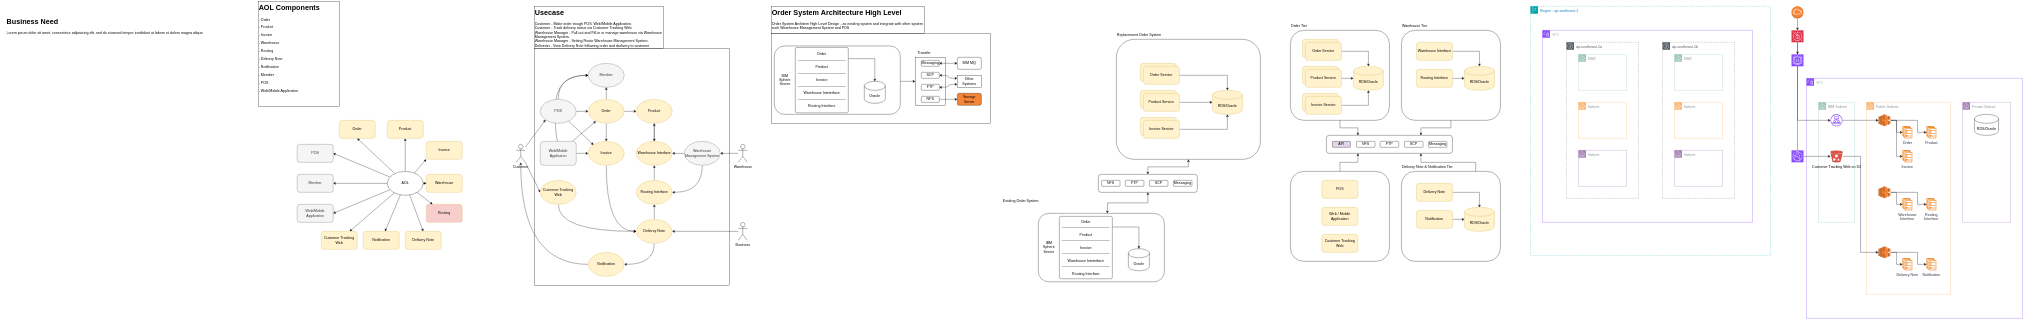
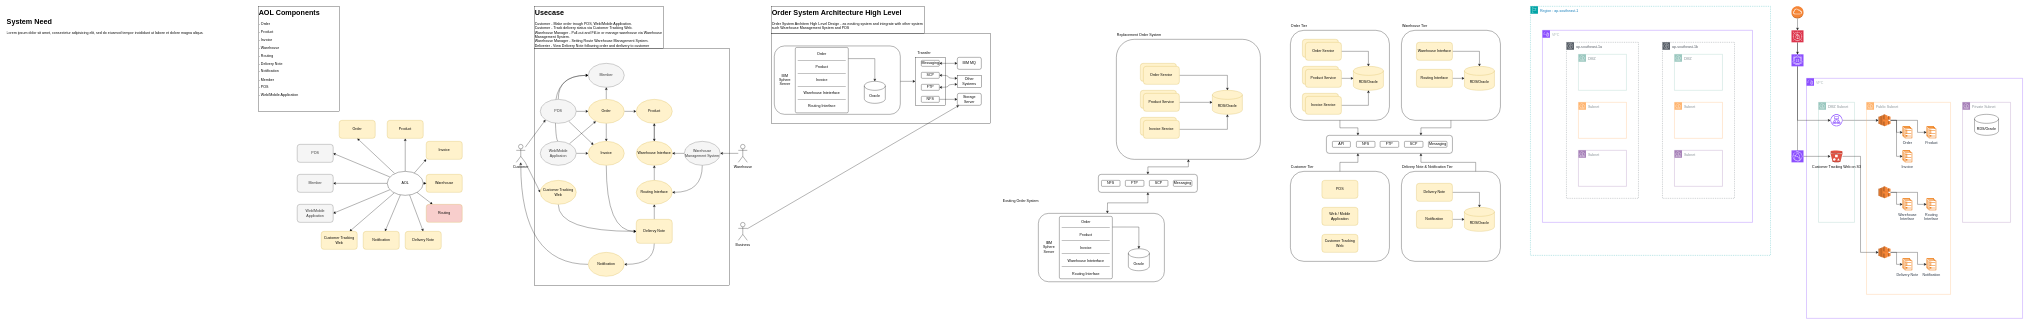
- <mxCell id="35" value="&lt;h1 style=&quot;margin-top: 0px;&quot;&gt;Business Need&lt;/h1&gt;&lt;p&gt;Lorem ipsum dolor sit amet, consectetur adipisicing elit, sed do eiusmod tempor incididunt ut labore et dolore magna aliqua.&lt;/p&gt;" style="text;html=1;whiteSpace=wrap;overflow=hidden;rounded=0;" parent="1" vertex="1"><mxGeometry x="20" y="50" width="730" height="440" as="geometry" /></mxCell>
+ <mxCell id="35" value="&lt;h1 style=&quot;margin-top: 0px;&quot;&gt;System Need&lt;/h1&gt;&lt;p&gt;Lorem ipsum dolor sit amet, consectetur adipisicing elit, sed do eiusmod tempor incididunt ut labore et dolore magna aliqua.&lt;/p&gt;" style="text;html=1;whiteSpace=wrap;overflow=hidden;rounded=0;" parent="1" vertex="1"><mxGeometry x="20" y="50" width="730" height="440" as="geometry" /></mxCell>
- <mxCell id="36" value="&lt;h1 style=&quot;margin-top: 0px;&quot;&gt;AOL Components&lt;/h1&gt;&lt;p&gt;- Order&lt;/p&gt;&lt;p&gt;- Product&lt;/p&gt;&lt;p&gt;- Invoice&lt;/p&gt;&lt;p&gt;- Warehouse&lt;/p&gt;&lt;p&gt;- Routing&lt;/p&gt;&lt;p&gt;- Delivery Note&lt;/p&gt;&lt;p&gt;- Notification&lt;/p&gt;&lt;p&gt;- Member&lt;/p&gt;&lt;p&gt;- POS&lt;/p&gt;&lt;p&gt;- Web/Mobile Application&lt;/p&gt;" style="text;html=1;whiteSpace=wrap;overflow=hidden;rounded=0;strokeColor=default;" parent="1" vertex="1"><mxGeometry x="860" y="5" width="270" height="350" as="geometry" /></mxCell>
+ <mxCell id="36" value="&lt;h1 style=&quot;margin-top: 0px;&quot;&gt;AOL Components&lt;/h1&gt;&lt;p&gt;- Order&lt;/p&gt;&lt;p&gt;- Product&lt;/p&gt;&lt;p&gt;- Invoice&lt;/p&gt;&lt;p&gt;- Warehouse&lt;/p&gt;&lt;p&gt;- Routing&lt;/p&gt;&lt;p&gt;- Delivery Note&lt;/p&gt;&lt;p&gt;- Notification&lt;/p&gt;&lt;p&gt;- Member&lt;/p&gt;&lt;p&gt;- POS&lt;/p&gt;&lt;p&gt;- Web/Mobile Application&lt;/p&gt;" style="text;html=1;whiteSpace=wrap;overflow=hidden;rounded=0;strokeColor=default;" parent="1" vertex="1"><mxGeometry x="860" y="20" width="270" height="350" as="geometry" /></mxCell>
- <mxCell id="129" value="Storage Server" style="rounded=1;whiteSpace=wrap;html=1;fillColor=#f58536;" parent="122" vertex="1"><mxGeometry x="620" y="200" width="80" height="40" as="geometry" /></mxCell>
+ <mxCell id="129" value="Storage Server" style="rounded=1;whiteSpace=wrap;html=1;" parent="122" vertex="1"><mxGeometry x="620" y="200" width="80" height="40" as="geometry" /></mxCell>
- <mxCell id="30" value="IBM Subnet" style="sketch=0;outlineConnect=0;gradientColor=none;html=1;whiteSpace=wrap;fontSize=12;fontStyle=0;shape=mxgraph.aws4.group;grIcon=mxgraph.aws4.group_subnet;strokeColor=#9AC7BF;fillColor=none;verticalAlign=top;align=left;spacingLeft=30;fontColor=#879196;dashed=0;" parent="29" vertex="1"><mxGeometry width="120" height="400" as="geometry" /></mxCell>
+ <mxCell id="30" value="DMZ Subnet" style="sketch=0;outlineConnect=0;gradientColor=none;html=1;whiteSpace=wrap;fontSize=12;fontStyle=0;shape=mxgraph.aws4.group;grIcon=mxgraph.aws4.group_subnet;strokeColor=#9AC7BF;fillColor=none;verticalAlign=top;align=left;spacingLeft=30;fontColor=#879196;dashed=0;" parent="29" vertex="1"><mxGeometry width="120" height="400" as="geometry" /></mxCell>
- <mxCell id="181" value="API" style="rounded=1;whiteSpace=wrap;html=1;fillColor=#e1d5e7;" parent="152" vertex="1"><mxGeometry x="140" y="400" width="60" height="20" as="geometry" /></mxCell>
+ <mxCell id="181" value="API" style="rounded=1;whiteSpace=wrap;html=1;" parent="152" vertex="1"><mxGeometry x="140" y="400" width="60" height="20" as="geometry" /></mxCell>
- <mxCell id="92" value="Web/Mobile Applicaion" style="whiteSpace=wrap;html=1;fillColor=#f5f5f5;fontColor=#333333;strokeColor=#666666;rounded=1;" parent="81" vertex="1"><mxGeometry x="80" y="310" width="120" height="80" as="geometry" /></mxCell>
+ <mxCell id="92" value="Web/Mobile Applicaion" style="ellipse;whiteSpace=wrap;html=1;fillColor=#f5f5f5;fontColor=#333333;strokeColor=#666666;" parent="81" vertex="1"><mxGeometry x="80" y="310" width="120" height="80" as="geometry" /></mxCell>
+ <mxCell id="170" value="Customer Tier" style="text;html=1;align=left;verticalAlign=middle;whiteSpace=wrap;rounded=0;" parent="168" vertex="1"><mxGeometry width="190" height="30" as="geometry" /></mxCell>
- <mxCell id="106" value="Deliervy Note" style="ellipse;whiteSpace=wrap;html=1;fillColor=#fff2cc;strokeColor=#d6b656;" parent="81" vertex="1"><mxGeometry x="400" y="570" width="120" height="80" as="geometry" /></mxCell>
+ <mxCell id="106" value="Deliervy Note" style="whiteSpace=wrap;html=1;fillColor=#fff2cc;strokeColor=#d6b656;rounded=1;" parent="81" vertex="1"><mxGeometry x="400" y="570" width="120" height="80" as="geometry" /></mxCell>
- <mxCell id="114" style="rounded=0;orthogonalLoop=1;jettySize=auto;html=1;entryX=1;entryY=0.5;entryDx=0;entryDy=0;" parent="81" source="115" target="106" edge="1"><mxGeometry relative="1" as="geometry" /></mxCell>
+ <mxCell id="114" style="rounded=0;orthogonalLoop=1;jettySize=auto;html=1;" parent="81" source="115" target="129" edge="1"><mxGeometry relative="1" as="geometry" /></mxCell>
